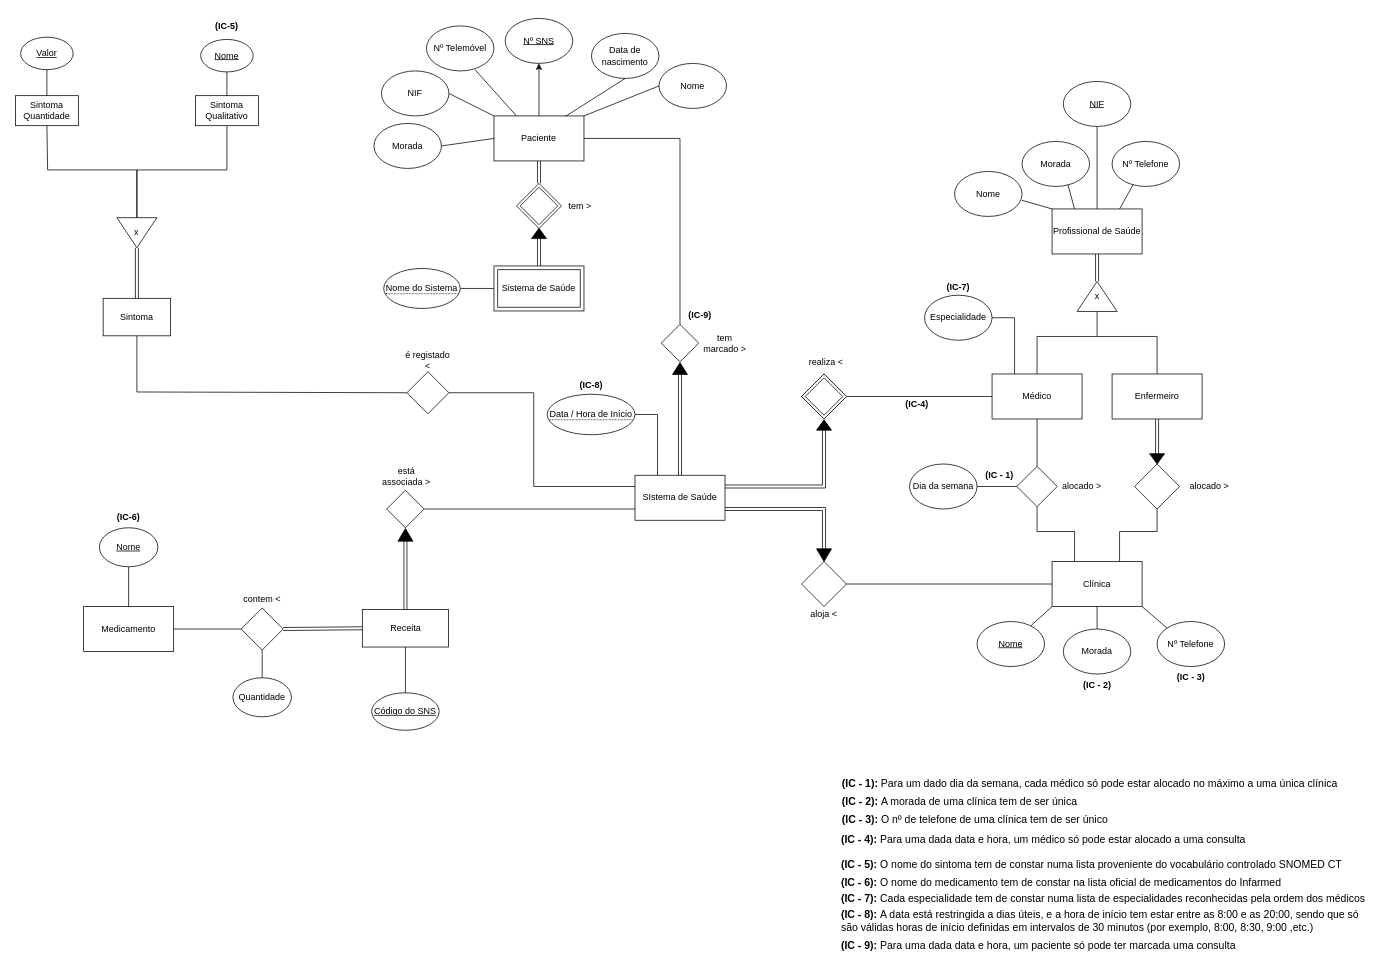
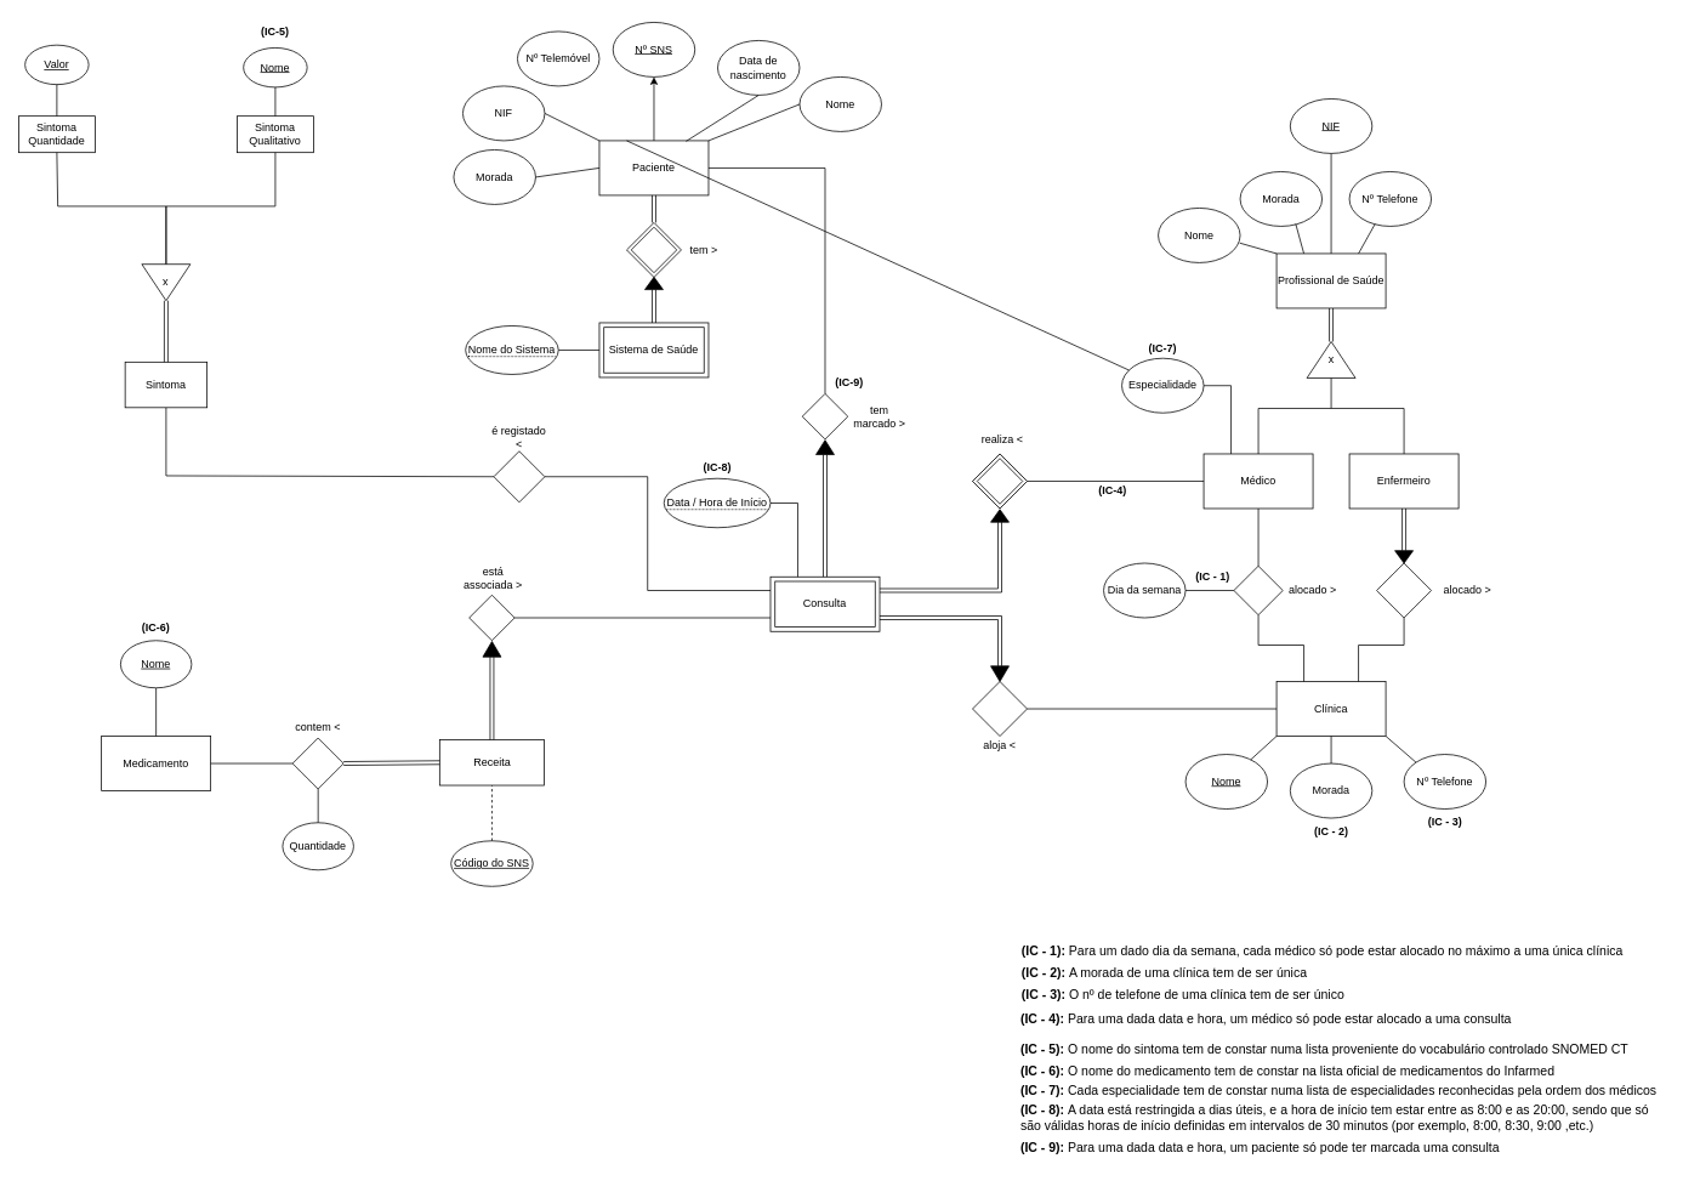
- <mxCell id="50" value="" style="endArrow=none;html=1;rounded=0;entryX=0.717;entryY=0.968;entryDx=0;entryDy=0;exitX=0.25;exitY=0;exitDx=0;exitDy=0;entryPerimeter=0;" parent="1" source="41" target="47" edge="1"><mxGeometry width="50" height="50" relative="1" as="geometry"><mxPoint x="858" y="264" as="sourcePoint" /><mxPoint x="908" y="214" as="targetPoint" /></mxGeometry></mxCell>
+ <mxCell id="50" value="" style="endArrow=none;html=1;rounded=0;exitX=0.25;exitY=0;exitDx=0;exitDy=0;" parent="1" source="41" target="21" edge="1"><mxGeometry width="50" height="50" relative="1" as="geometry"><mxPoint x="858" y="264" as="sourcePoint" /><mxPoint x="908" y="214" as="targetPoint" /></mxGeometry></mxCell>
+ <mxCell id="97" value="Consulta" style="rounded=0;whiteSpace=wrap;html=1;" parent="95" vertex="1"><mxGeometry x="5" y="5" width="110" height="50" as="geometry" /></mxCell>
- <mxCell id="64" value="" style="endArrow=none;html=1;rounded=0;exitX=0.5;exitY=0;exitDx=0;exitDy=0;entryX=0.5;entryY=1;entryDx=0;entryDy=0;" parent="1" source="63" target="62" edge="1"><mxGeometry width="50" height="50" relative="1" as="geometry"><mxPoint x="399.02" y="1240" as="sourcePoint" /><mxPoint x="449.02" y="1190" as="targetPoint" /></mxGeometry></mxCell>
+ <mxCell id="64" value="" style="endArrow=none;html=1;rounded=0;exitX=0.5;exitY=0;exitDx=0;exitDy=0;entryX=0.5;entryY=1;entryDx=0;entryDy=0;dashed=1;" parent="1" source="63" target="62" edge="1"><mxGeometry width="50" height="50" relative="1" as="geometry"><mxPoint x="399.02" y="1240" as="sourcePoint" /><mxPoint x="449.02" y="1190" as="targetPoint" /></mxGeometry></mxCell>
